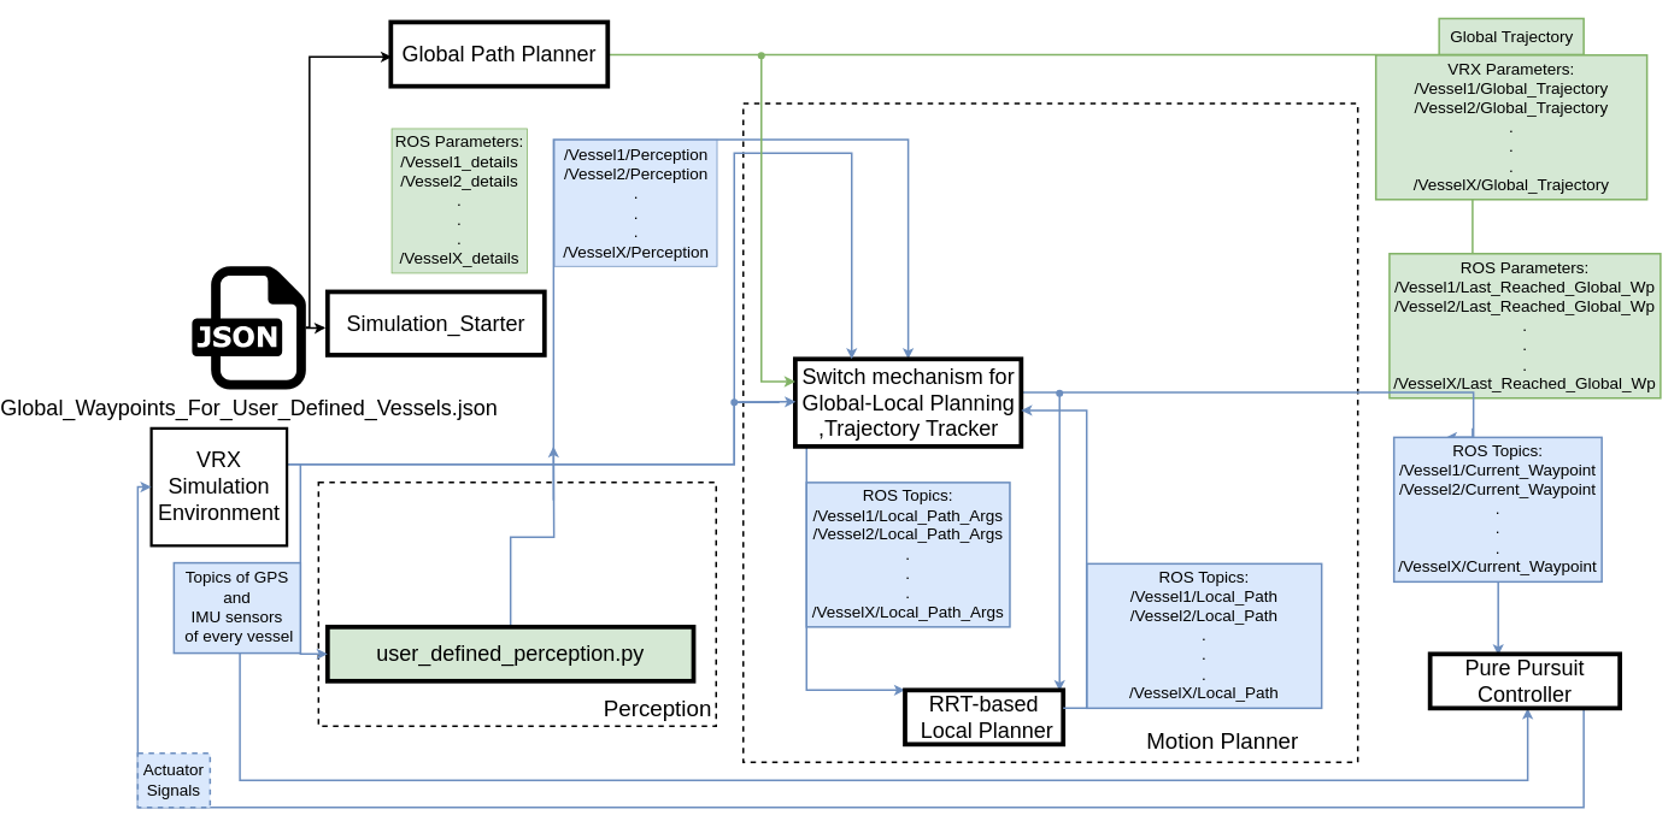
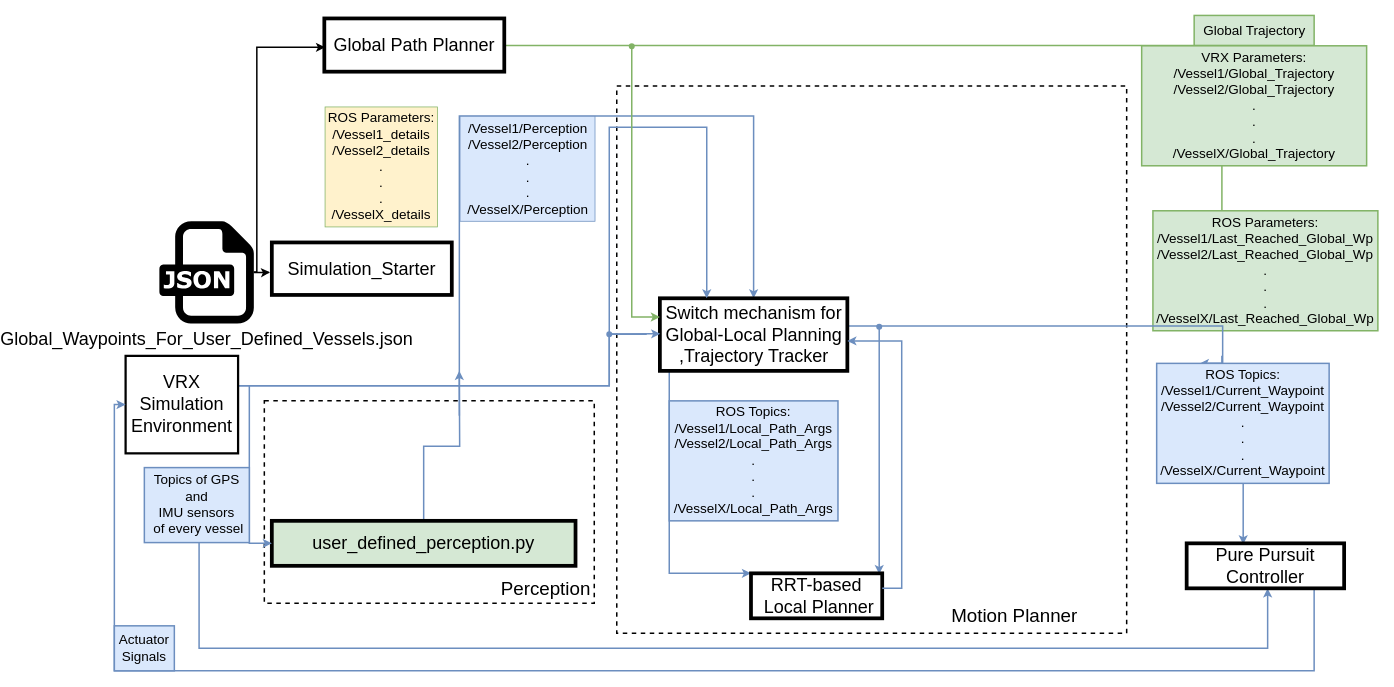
- <mxCell id="30" value="&lt;font style=&quot;font-size: 18px;&quot;&gt;ROS Parameters:&lt;br&gt;/Vessel1_details&lt;br style=&quot;border-color: var(--border-color);&quot;&gt;/Vessel2_details&lt;br style=&quot;border-color: var(--border-color);&quot;&gt;.&lt;br style=&quot;border-color: var(--border-color);&quot;&gt;.&lt;br style=&quot;border-color: var(--border-color);&quot;&gt;.&lt;br style=&quot;border-color: var(--border-color);&quot;&gt;/VesselX_details&lt;/font&gt;" style="rounded=0;whiteSpace=wrap;html=1;shadow=0;fillColor=#d5e8d4;strokeColor=#82b366;" parent="1" vertex="1"><mxGeometry x="301" y="142.04" width="150" height="160" as="geometry" /></mxCell>
+ <mxCell id="30" value="&lt;font style=&quot;font-size: 18px;&quot;&gt;ROS Parameters:&lt;br&gt;/Vessel1_details&lt;br style=&quot;border-color: var(--border-color);&quot;&gt;/Vessel2_details&lt;br style=&quot;border-color: var(--border-color);&quot;&gt;.&lt;br style=&quot;border-color: var(--border-color);&quot;&gt;.&lt;br style=&quot;border-color: var(--border-color);&quot;&gt;.&lt;br style=&quot;border-color: var(--border-color);&quot;&gt;/VesselX_details&lt;/font&gt;" style="rounded=0;whiteSpace=wrap;html=1;shadow=0;fillColor=#fff2cc;strokeColor=#82b366;" parent="1" vertex="1"><mxGeometry x="301" y="142.04" width="150" height="160" as="geometry" /></mxCell>
- <mxCell id="20" value="&lt;font style=&quot;font-size: 18px;&quot;&gt;&lt;font style=&quot;font-size: 18px;&quot;&gt;ROS Topics:&lt;br&gt;/Vessel1/Local_Path&lt;br style=&quot;border-color: var(--border-color);&quot;&gt;/Vessel2/Local_Path&lt;br style=&quot;border-color: var(--border-color);&quot;&gt;.&lt;br style=&quot;border-color: var(--border-color);&quot;&gt;.&lt;br style=&quot;border-color: var(--border-color);&quot;&gt;.&lt;br style=&quot;border-color: var(--border-color);&quot;&gt;/VesselX/&lt;/font&gt;Local_Path&lt;/font&gt;" style="rounded=0;whiteSpace=wrap;html=1;shadow=0;fillColor=#dae8fc;strokeColor=#6c8ebf;strokeWidth=2;" parent="1" vertex="1"><mxGeometry x="1070" y="624" width="260" height="160" as="geometry" /></mxCell>
- <mxCell id="40" value="&lt;font style=&quot;font-size: 18px;&quot;&gt;Actuator Signals&lt;/font&gt;" style="rounded=0;whiteSpace=wrap;html=1;strokeWidth=2;fillColor=#dae8fc;strokeColor=#6c8ebf;dashed=1;" parent="1" vertex="1"><mxGeometry x="20" y="834" width="80" height="60" as="geometry" /></mxCell>
+ <mxCell id="40" value="&lt;font style=&quot;font-size: 18px;&quot;&gt;Actuator Signals&lt;/font&gt;" style="rounded=0;whiteSpace=wrap;html=1;strokeWidth=2;fillColor=#dae8fc;strokeColor=#6c8ebf;" parent="1" vertex="1"><mxGeometry x="20" y="834" width="80" height="60" as="geometry" /></mxCell>
